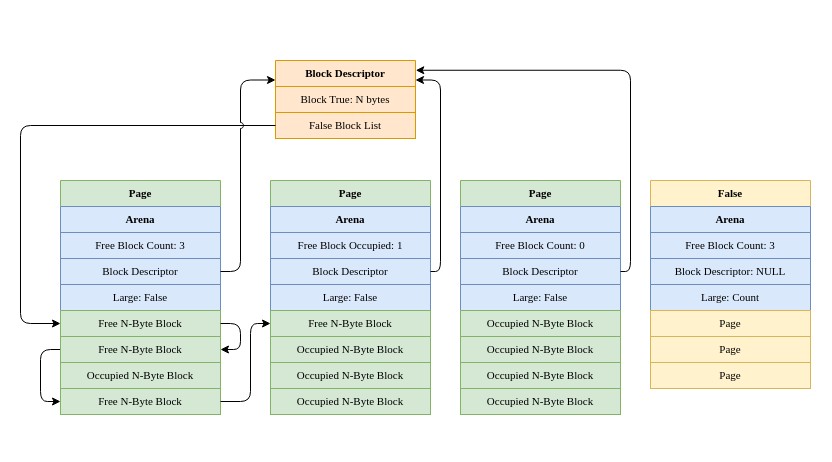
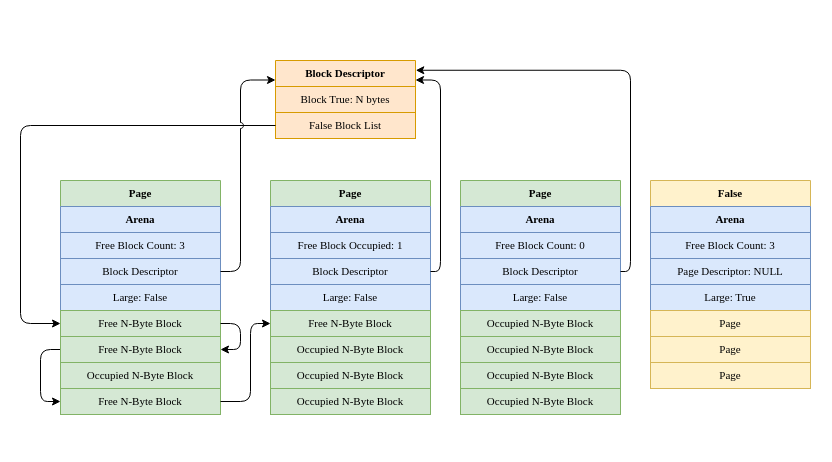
- <mxCell id="44" value="Block Descriptor: NULL" style="text;strokeColor=#6c8ebf;fillColor=#dae8fc;align=center;verticalAlign=top;spacingLeft=4;spacingRight=4;overflow=hidden;rotatable=1;points=[[0,0.5],[1,0.5]];portConstraint=eastwest;fontFamily=Verdana;fontSize=11;movable=1;resizable=1;deletable=1;editable=1;connectable=1;" parent="42" vertex="1"><mxGeometry y="52" width="160" height="26" as="geometry" /></mxCell>
+ <mxCell id="44" value="Page Descriptor: NULL" style="text;strokeColor=#6c8ebf;fillColor=#dae8fc;align=center;verticalAlign=top;spacingLeft=4;spacingRight=4;overflow=hidden;rotatable=1;points=[[0,0.5],[1,0.5]];portConstraint=eastwest;fontFamily=Verdana;fontSize=11;movable=1;resizable=1;deletable=1;editable=1;connectable=1;" parent="42" vertex="1"><mxGeometry y="52" width="160" height="26" as="geometry" /></mxCell>
- <mxCell id="45" value="Large: Count" style="text;strokeColor=#6c8ebf;fillColor=#dae8fc;align=center;verticalAlign=top;spacingLeft=4;spacingRight=4;overflow=hidden;rotatable=1;points=[[0,0.5],[1,0.5]];portConstraint=eastwest;fontFamily=Verdana;fontSize=11;movable=1;resizable=1;deletable=1;editable=1;connectable=1;" parent="42" vertex="1"><mxGeometry y="78" width="160" height="26" as="geometry" /></mxCell>
+ <mxCell id="45" value="Large: True" style="text;strokeColor=#6c8ebf;fillColor=#dae8fc;align=center;verticalAlign=top;spacingLeft=4;spacingRight=4;overflow=hidden;rotatable=1;points=[[0,0.5],[1,0.5]];portConstraint=eastwest;fontFamily=Verdana;fontSize=11;movable=1;resizable=1;deletable=1;editable=1;connectable=1;" parent="42" vertex="1"><mxGeometry y="78" width="160" height="26" as="geometry" /></mxCell>
